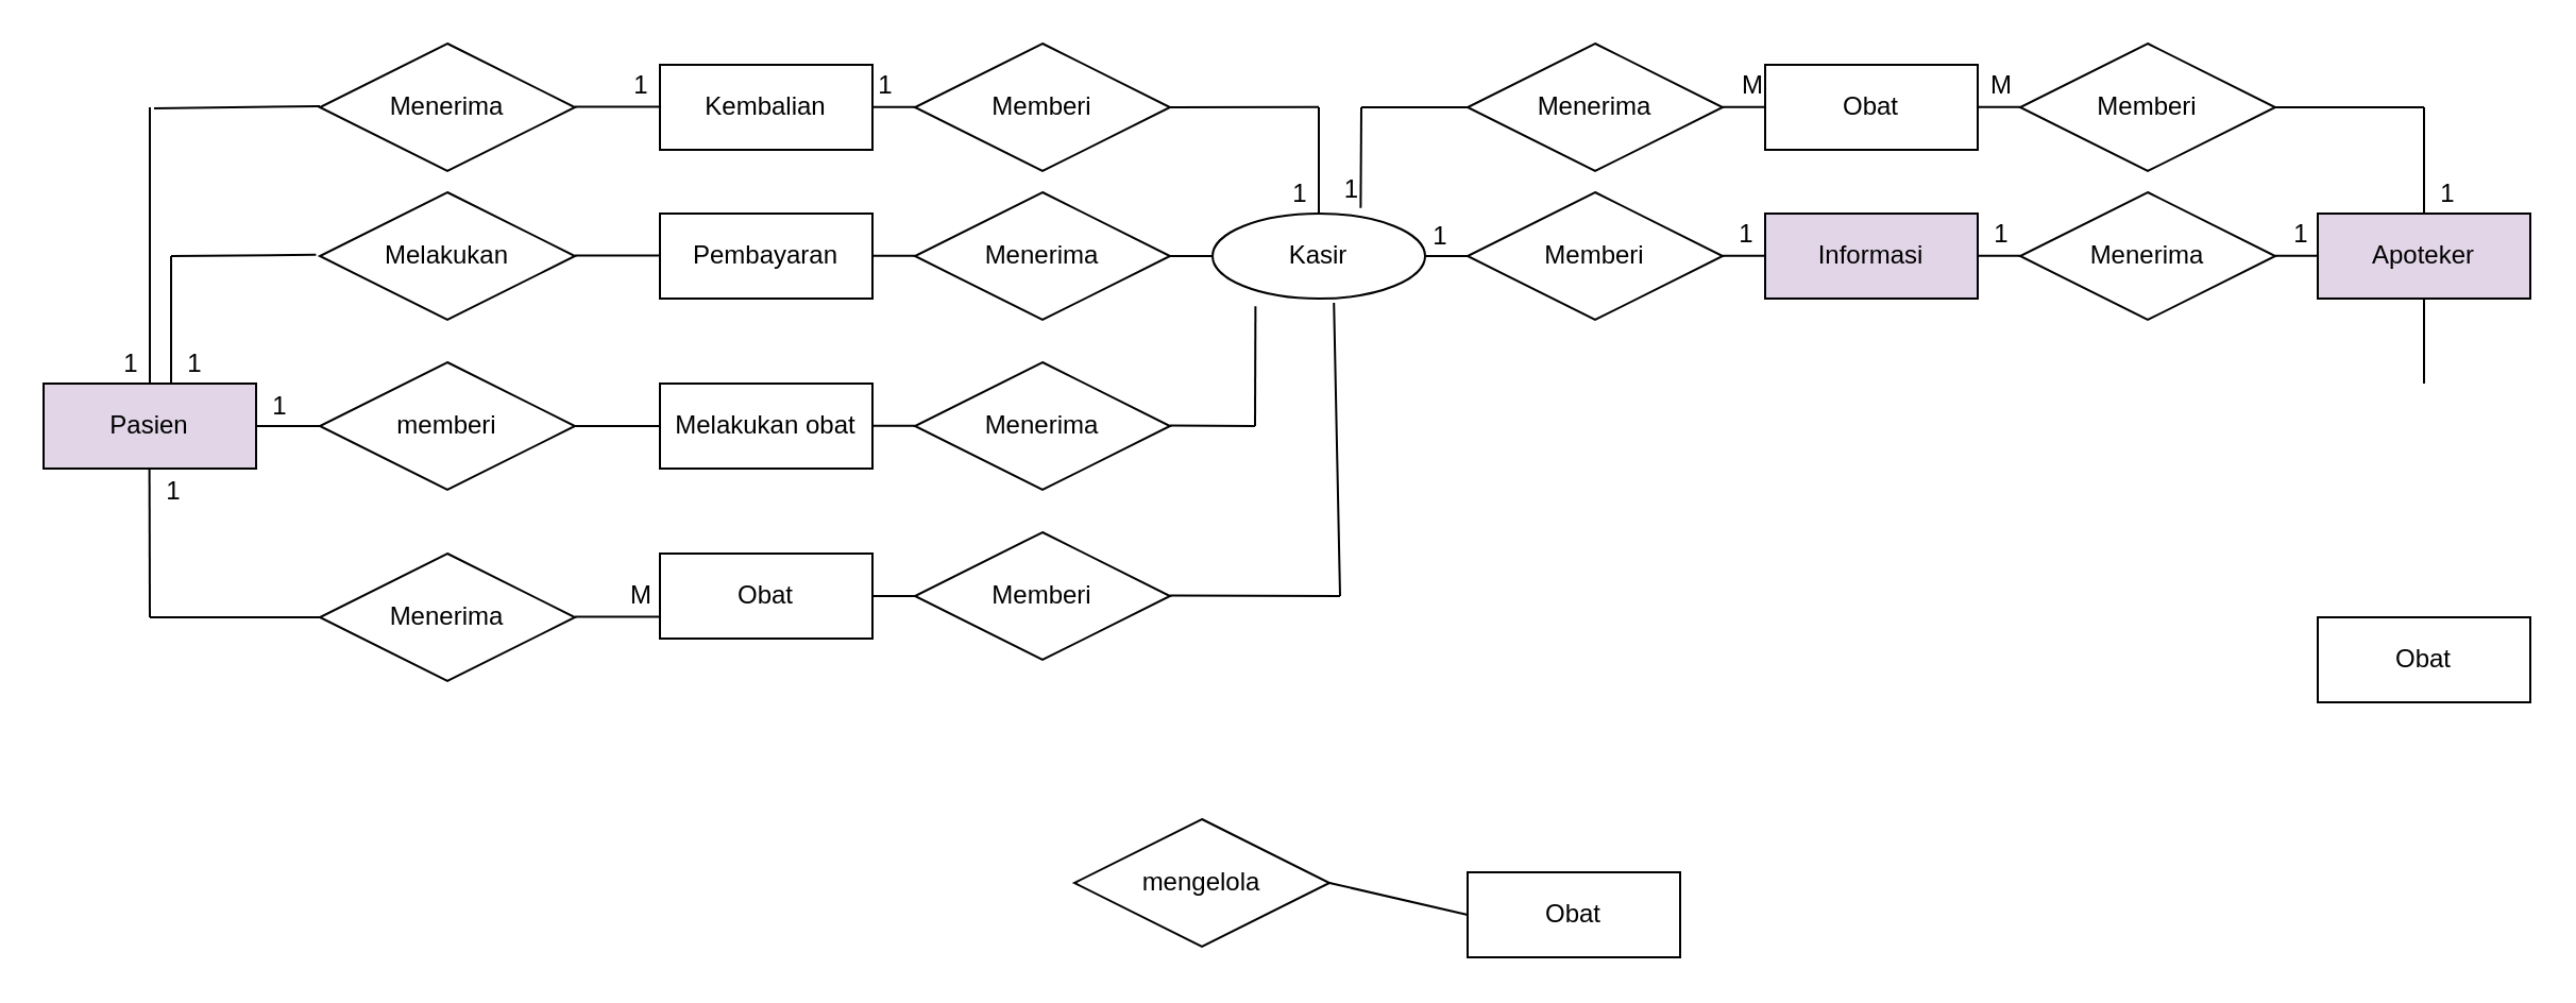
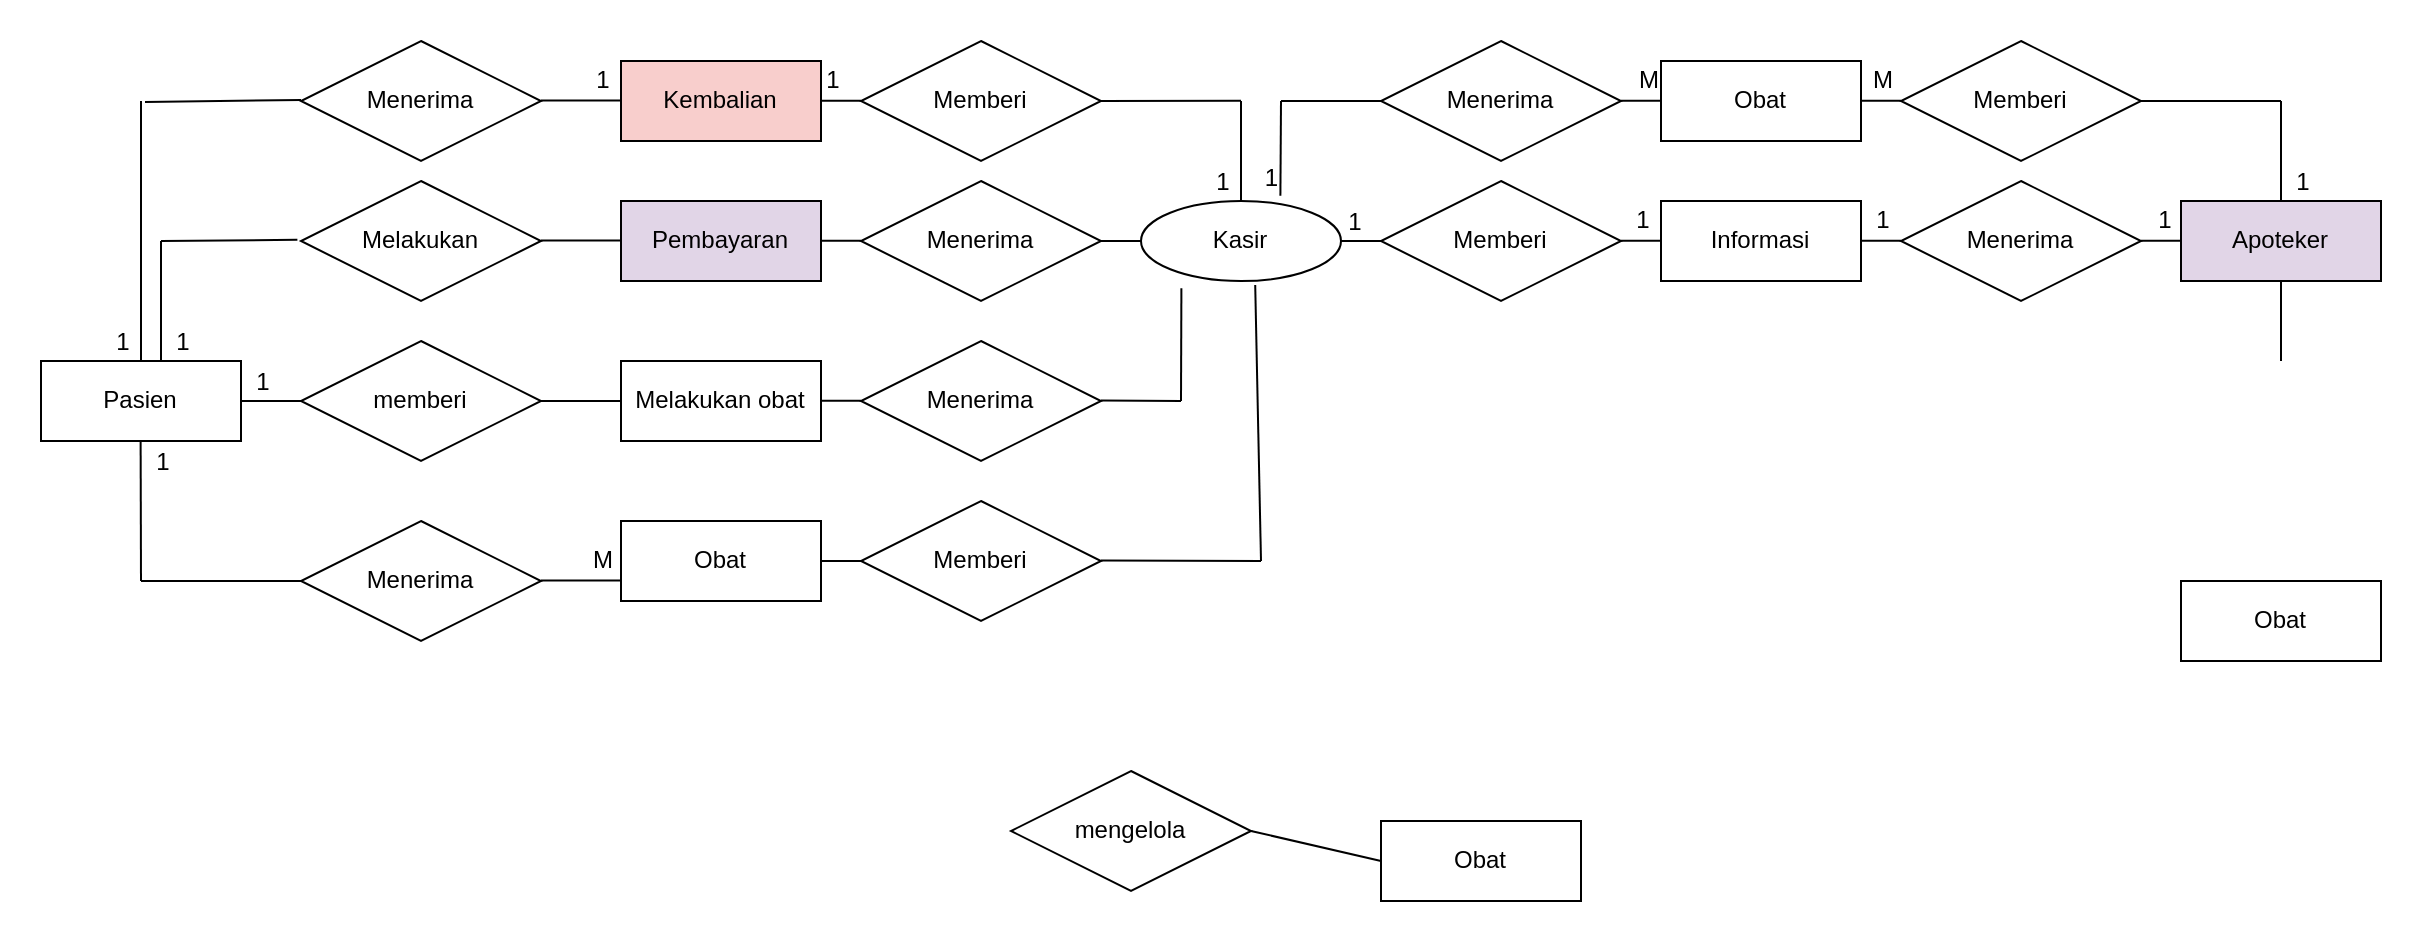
- <mxCell id="26" value="Kembalian" style="whiteSpace=wrap;html=1;align=center;" vertex="1" parent="1"><mxGeometry x="310" y="30" width="100" height="40" as="geometry" /></mxCell>
+ <mxCell id="26" value="Kembalian" style="whiteSpace=wrap;html=1;align=center;fillColor=#f8cecc;" vertex="1" parent="1"><mxGeometry x="310" y="30" width="100" height="40" as="geometry" /></mxCell>
- <mxCell id="23" value="Pembayaran" style="whiteSpace=wrap;html=1;align=center;" vertex="1" parent="1"><mxGeometry x="310" y="100" width="100" height="40" as="geometry" /></mxCell>
+ <mxCell id="23" value="Pembayaran" style="whiteSpace=wrap;html=1;align=center;fillColor=#e1d5e7;" vertex="1" parent="1"><mxGeometry x="310" y="100" width="100" height="40" as="geometry" /></mxCell>
- <mxCell id="31" value="Informasi" style="whiteSpace=wrap;html=1;align=center;fillColor=#e1d5e7;" vertex="1" parent="1"><mxGeometry x="830" y="100" width="100" height="40" as="geometry" /></mxCell>
+ <mxCell id="31" value="Informasi" style="whiteSpace=wrap;html=1;align=center;" vertex="1" parent="1"><mxGeometry x="830" y="100" width="100" height="40" as="geometry" /></mxCell>
- <mxCell id="10" value="Pasien" style="whiteSpace=wrap;html=1;align=center;fillColor=#e1d5e7;" vertex="1" parent="1"><mxGeometry x="20" y="180" width="100" height="40" as="geometry" /></mxCell>
+ <mxCell id="10" value="Pasien" style="whiteSpace=wrap;html=1;align=center;" vertex="1" parent="1"><mxGeometry x="20" y="180" width="100" height="40" as="geometry" /></mxCell>
